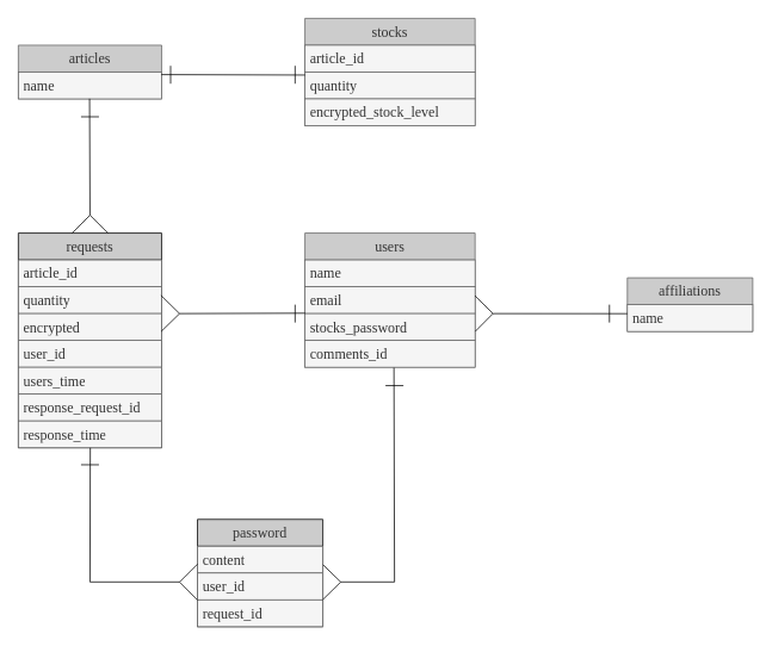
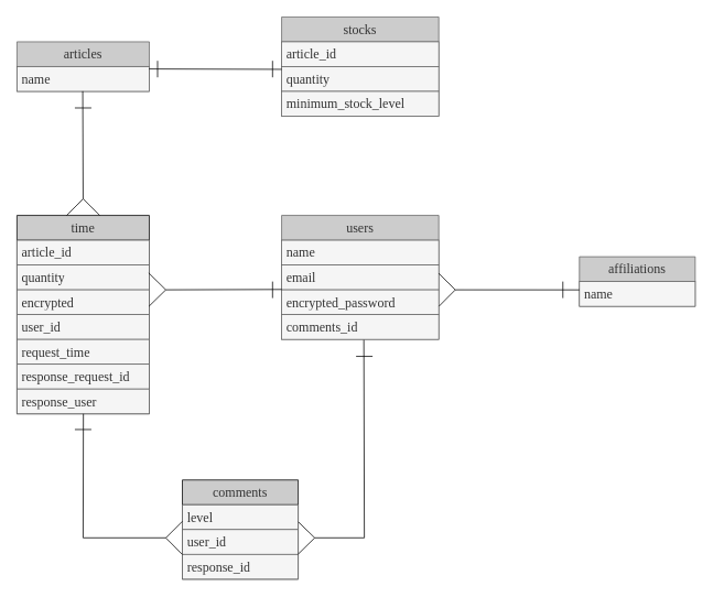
- <mxCell id="27" value="&lt;span style=&quot;caret-color: rgb(0, 0, 0); font-family: -webkit-standard; font-size: medium;&quot;&gt;encrypted_stock_level&lt;/span&gt;" style="text;strokeColor=#666666;fillColor=#f5f5f5;align=left;verticalAlign=middle;spacingLeft=4;spacingRight=4;overflow=hidden;points=[[0,0.5],[1,0.5]];portConstraint=eastwest;rotatable=0;whiteSpace=wrap;html=1;labelBackgroundColor=none;fontColor=#333333;" vertex="1" parent="24"><mxGeometry y="90" width="190" height="30" as="geometry" /></mxCell>
+ <mxCell id="27" value="&lt;span style=&quot;caret-color: rgb(0, 0, 0); font-family: -webkit-standard; font-size: medium;&quot;&gt;minimum_stock_level&lt;/span&gt;" style="text;strokeColor=#666666;fillColor=#f5f5f5;align=left;verticalAlign=middle;spacingLeft=4;spacingRight=4;overflow=hidden;points=[[0,0.5],[1,0.5]];portConstraint=eastwest;rotatable=0;whiteSpace=wrap;html=1;labelBackgroundColor=none;fontColor=#333333;" vertex="1" parent="24"><mxGeometry y="90" width="190" height="30" as="geometry" /></mxCell>
- <mxCell id="2" value="&lt;span style=&quot;caret-color: rgb(0, 0, 0); font-family: -webkit-standard; font-size: medium; text-align: start;&quot;&gt;requests&lt;/span&gt;" style="swimlane;fontStyle=0;childLayout=stackLayout;horizontal=1;startSize=30;horizontalStack=0;resizeParent=1;resizeParentMax=0;resizeLast=0;collapsible=1;marginBottom=0;whiteSpace=wrap;html=1;fillColor=#CCCCCC;fontColor=#333333;labelBackgroundColor=none;" vertex="1" parent="1"><mxGeometry x="20" y="260" width="160" height="240" as="geometry" /></mxCell>
+ <mxCell id="2" value="&lt;span style=&quot;caret-color: rgb(0, 0, 0); font-family: -webkit-standard; font-size: medium; text-align: start;&quot;&gt;time&lt;/span&gt;" style="swimlane;fontStyle=0;childLayout=stackLayout;horizontal=1;startSize=30;horizontalStack=0;resizeParent=1;resizeParentMax=0;resizeLast=0;collapsible=1;marginBottom=0;whiteSpace=wrap;html=1;fillColor=#CCCCCC;fontColor=#333333;labelBackgroundColor=none;" vertex="1" parent="1"><mxGeometry x="20" y="260" width="160" height="240" as="geometry" /></mxCell>
- <mxCell id="13" value="&lt;span style=&quot;caret-color: rgb(0, 0, 0); font-family: -webkit-standard; font-size: medium;&quot;&gt;stocks_password&lt;span class=&quot;Apple-converted-space&quot;&gt;&amp;nbsp;&lt;/span&gt;&lt;/span&gt;" style="text;strokeColor=#666666;fillColor=#f5f5f5;align=left;verticalAlign=middle;spacingLeft=4;spacingRight=4;overflow=hidden;points=[[0,0.5],[1,0.5]];portConstraint=eastwest;rotatable=0;whiteSpace=wrap;html=1;fontColor=#333333;" vertex="1" parent="10"><mxGeometry y="90" width="190" height="30" as="geometry" /></mxCell>
+ <mxCell id="13" value="&lt;span style=&quot;caret-color: rgb(0, 0, 0); font-family: -webkit-standard; font-size: medium;&quot;&gt;encrypted_password&lt;span class=&quot;Apple-converted-space&quot;&gt;&amp;nbsp;&lt;/span&gt;&lt;/span&gt;" style="text;strokeColor=#666666;fillColor=#f5f5f5;align=left;verticalAlign=middle;spacingLeft=4;spacingRight=4;overflow=hidden;points=[[0,0.5],[1,0.5]];portConstraint=eastwest;rotatable=0;whiteSpace=wrap;html=1;fontColor=#333333;" vertex="1" parent="10"><mxGeometry y="90" width="190" height="30" as="geometry" /></mxCell>
- <mxCell id="7" value="&lt;span style=&quot;caret-color: rgb(0, 0, 0); font-family: -webkit-standard; font-size: medium;&quot;&gt;users_time&lt;/span&gt;" style="text;strokeColor=#666666;fillColor=#f5f5f5;align=left;verticalAlign=middle;spacingLeft=4;spacingRight=4;overflow=hidden;points=[[0,0.5],[1,0.5]];portConstraint=eastwest;rotatable=0;whiteSpace=wrap;html=1;fontColor=#333333;" vertex="1" parent="2"><mxGeometry y="150" width="160" height="30" as="geometry" /></mxCell>
+ <mxCell id="7" value="&lt;span style=&quot;caret-color: rgb(0, 0, 0); font-family: -webkit-standard; font-size: medium;&quot;&gt;request_time&lt;/span&gt;" style="text;strokeColor=#666666;fillColor=#f5f5f5;align=left;verticalAlign=middle;spacingLeft=4;spacingRight=4;overflow=hidden;points=[[0,0.5],[1,0.5]];portConstraint=eastwest;rotatable=0;whiteSpace=wrap;html=1;fontColor=#333333;" vertex="1" parent="2"><mxGeometry y="150" width="160" height="30" as="geometry" /></mxCell>
- <mxCell id="9" value="&lt;span style=&quot;caret-color: rgb(0, 0, 0); font-family: -webkit-standard; font-size: medium;&quot;&gt;response_time&lt;/span&gt;" style="text;strokeColor=#666666;fillColor=#f5f5f5;align=left;verticalAlign=middle;spacingLeft=4;spacingRight=4;overflow=hidden;points=[[0,0.5],[1,0.5]];portConstraint=eastwest;rotatable=0;whiteSpace=wrap;html=1;fontColor=#333333;" vertex="1" parent="2"><mxGeometry y="210" width="160" height="30" as="geometry" /></mxCell>
+ <mxCell id="9" value="&lt;span style=&quot;caret-color: rgb(0, 0, 0); font-family: -webkit-standard; font-size: medium;&quot;&gt;response_user&lt;/span&gt;" style="text;strokeColor=#666666;fillColor=#f5f5f5;align=left;verticalAlign=middle;spacingLeft=4;spacingRight=4;overflow=hidden;points=[[0,0.5],[1,0.5]];portConstraint=eastwest;rotatable=0;whiteSpace=wrap;html=1;fontColor=#333333;" vertex="1" parent="2"><mxGeometry y="210" width="160" height="30" as="geometry" /></mxCell>
- <mxCell id="15" value="&lt;span style=&quot;caret-color: rgb(0, 0, 0); font-family: -webkit-standard; font-size: medium; text-align: start;&quot;&gt;password&lt;/span&gt;" style="swimlane;fontStyle=0;childLayout=stackLayout;horizontal=1;startSize=30;horizontalStack=0;resizeParent=1;resizeParentMax=0;resizeLast=0;collapsible=1;marginBottom=0;whiteSpace=wrap;html=1;labelBackgroundColor=none;fillColor=#CCCCCC;fontColor=#333333;" vertex="1" parent="1"><mxGeometry x="220" y="580" width="140" height="120" as="geometry" /></mxCell>
+ <mxCell id="15" value="&lt;span style=&quot;caret-color: rgb(0, 0, 0); font-family: -webkit-standard; font-size: medium; text-align: start;&quot;&gt;comments&lt;/span&gt;" style="swimlane;fontStyle=0;childLayout=stackLayout;horizontal=1;startSize=30;horizontalStack=0;resizeParent=1;resizeParentMax=0;resizeLast=0;collapsible=1;marginBottom=0;whiteSpace=wrap;html=1;labelBackgroundColor=none;fillColor=#CCCCCC;fontColor=#333333;" vertex="1" parent="1"><mxGeometry x="220" y="580" width="140" height="120" as="geometry" /></mxCell>
- <mxCell id="16" value="&lt;span style=&quot;caret-color: rgb(0, 0, 0); font-family: -webkit-standard; font-size: medium;&quot;&gt;content&lt;/span&gt;" style="text;strokeColor=#666666;fillColor=#f5f5f5;align=left;verticalAlign=middle;spacingLeft=4;spacingRight=4;overflow=hidden;points=[[0,0.5],[1,0.5]];portConstraint=eastwest;rotatable=0;whiteSpace=wrap;html=1;labelBackgroundColor=none;fontColor=#333333;" vertex="1" parent="15"><mxGeometry y="30" width="140" height="30" as="geometry" /></mxCell>
+ <mxCell id="16" value="&lt;span style=&quot;caret-color: rgb(0, 0, 0); font-family: -webkit-standard; font-size: medium;&quot;&gt;level&lt;/span&gt;" style="text;strokeColor=#666666;fillColor=#f5f5f5;align=left;verticalAlign=middle;spacingLeft=4;spacingRight=4;overflow=hidden;points=[[0,0.5],[1,0.5]];portConstraint=eastwest;rotatable=0;whiteSpace=wrap;html=1;labelBackgroundColor=none;fontColor=#333333;" vertex="1" parent="15"><mxGeometry y="30" width="140" height="30" as="geometry" /></mxCell>
- <mxCell id="18" value="&lt;span style=&quot;caret-color: rgb(0, 0, 0); font-family: -webkit-standard; font-size: medium;&quot;&gt;request_id&lt;/span&gt;" style="text;strokeColor=#666666;fillColor=#f5f5f5;align=left;verticalAlign=middle;spacingLeft=4;spacingRight=4;overflow=hidden;points=[[0,0.5],[1,0.5]];portConstraint=eastwest;rotatable=0;whiteSpace=wrap;html=1;labelBackgroundColor=none;fontColor=#333333;" vertex="1" parent="15"><mxGeometry y="90" width="140" height="30" as="geometry" /></mxCell>
+ <mxCell id="18" value="&lt;span style=&quot;caret-color: rgb(0, 0, 0); font-family: -webkit-standard; font-size: medium;&quot;&gt;response_id&lt;/span&gt;" style="text;strokeColor=#666666;fillColor=#f5f5f5;align=left;verticalAlign=middle;spacingLeft=4;spacingRight=4;overflow=hidden;points=[[0,0.5],[1,0.5]];portConstraint=eastwest;rotatable=0;whiteSpace=wrap;html=1;labelBackgroundColor=none;fontColor=#333333;" vertex="1" parent="15"><mxGeometry y="90" width="140" height="30" as="geometry" /></mxCell>
